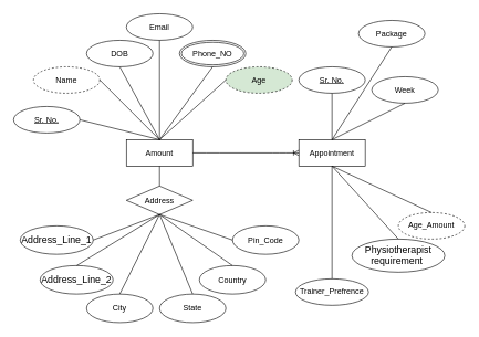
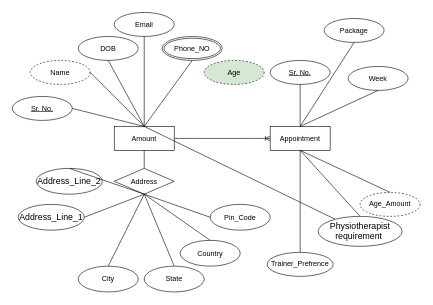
- <mxCell id="40" value="Week" style="ellipse;whiteSpace=wrap;html=1;align=center;" vertex="1" parent="1"><mxGeometry x="560" y="115" width="100" height="40" as="geometry" /></mxCell>
+ <mxCell id="40" value="Week" style="ellipse;whiteSpace=wrap;html=1;align=center;" vertex="1" parent="1"><mxGeometry x="580" y="110" width="100" height="40" as="geometry" /></mxCell>
- <mxCell id="26" value="" style="endArrow=none;html=1;entryX=0;entryY=0.5;entryDx=0;entryDy=0;exitX=0.5;exitY=0;exitDx=0;exitDy=0;" edge="1" parent="1" source="3" target="12"><mxGeometry width="50" height="50" relative="1" as="geometry"><mxPoint x="250" y="290" as="sourcePoint" /><mxPoint x="250" y="260" as="targetPoint" /></mxGeometry></mxCell>
+ <mxCell id="26" value="" style="endArrow=none;html=1;exitX=0.5;exitY=0;exitDx=0;exitDy=0;" edge="1" parent="1" source="3" target="34"><mxGeometry width="50" height="50" relative="1" as="geometry"><mxPoint x="250" y="290" as="sourcePoint" /><mxPoint x="250" y="260" as="targetPoint" /></mxGeometry></mxCell>
- <mxCell id="8" value="&lt;span id=&quot;docs-internal-guid-7f4886b5-7fff-5111-8bc1-76f98fca6006&quot;&gt;&lt;span style=&quot;font-size: 11pt ; font-family: &amp;#34;calibri&amp;#34; , sans-serif ; background-color: transparent ; vertical-align: baseline&quot;&gt;Address_Line_2&lt;/span&gt;&lt;/span&gt;" style="ellipse;whiteSpace=wrap;html=1;align=center;" vertex="1" parent="1"><mxGeometry x="60" y="400" width="110" height="43" as="geometry" /></mxCell>
+ <mxCell id="8" value="&lt;span id=&quot;docs-internal-guid-7f4886b5-7fff-5111-8bc1-76f98fca6006&quot;&gt;&lt;span style=&quot;font-size: 11pt ; font-family: &amp;#34;calibri&amp;#34; , sans-serif ; background-color: transparent ; vertical-align: baseline&quot;&gt;Address_Line_2&lt;/span&gt;&lt;/span&gt;" style="ellipse;whiteSpace=wrap;html=1;align=center;" vertex="1" parent="1"><mxGeometry x="60" y="280" width="110" height="43" as="geometry" /></mxCell>
